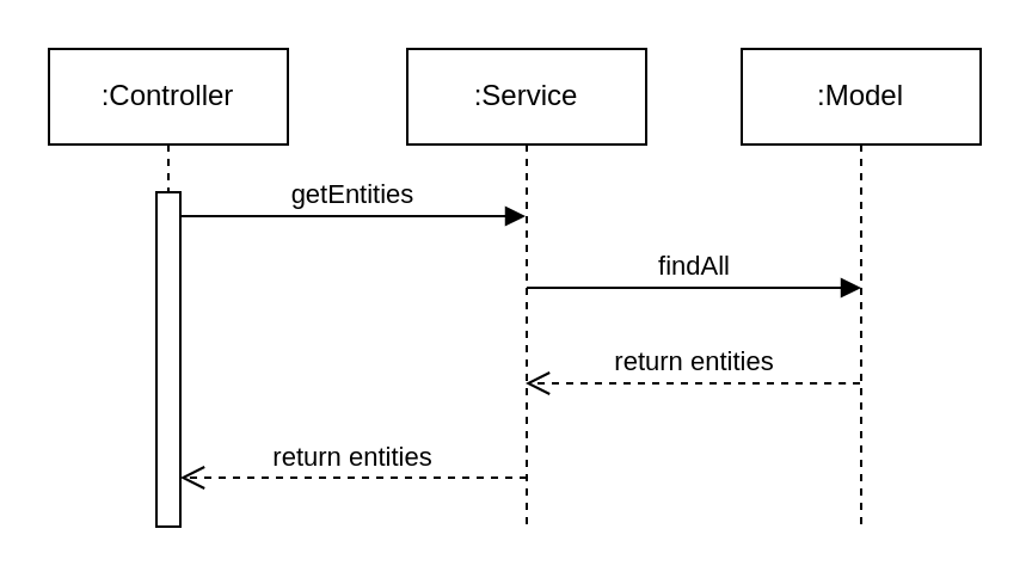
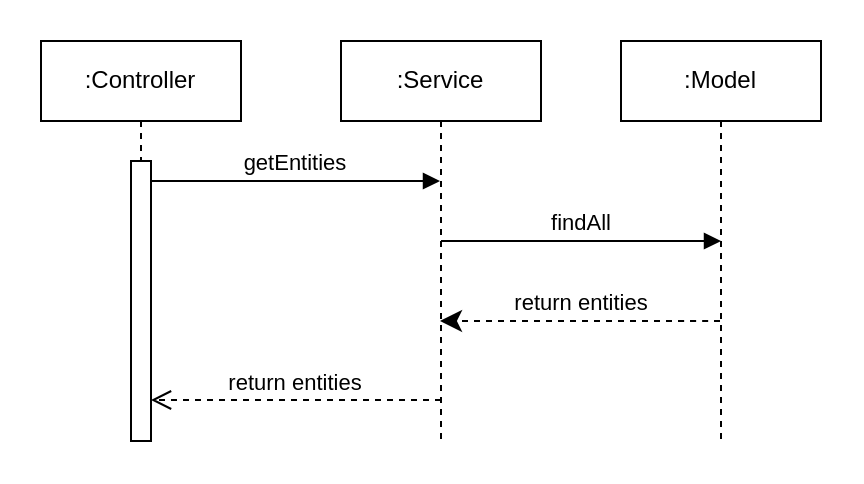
- <mxCell id="8" value="return entities" style="html=1;verticalAlign=bottom;endArrow=open;dashed=1;endSize=8;" parent="1" source="4" target="5" edge="1"><mxGeometry relative="1" as="geometry"><mxPoint x="360" y="150" as="sourcePoint" /><mxPoint x="280" y="150" as="targetPoint" /><Array as="points"><mxPoint x="350" y="160" /><mxPoint x="310" y="160" /></Array></mxGeometry></mxCell>
+ <mxCell id="8" value="return entities" style="html=1;verticalAlign=bottom;endArrow=classic;dashed=1;endSize=8;" parent="1" source="4" target="5" edge="1"><mxGeometry relative="1" as="geometry"><mxPoint x="360" y="150" as="sourcePoint" /><mxPoint x="280" y="150" as="targetPoint" /><Array as="points"><mxPoint x="350" y="160" /><mxPoint x="310" y="160" /></Array></mxGeometry></mxCell>
